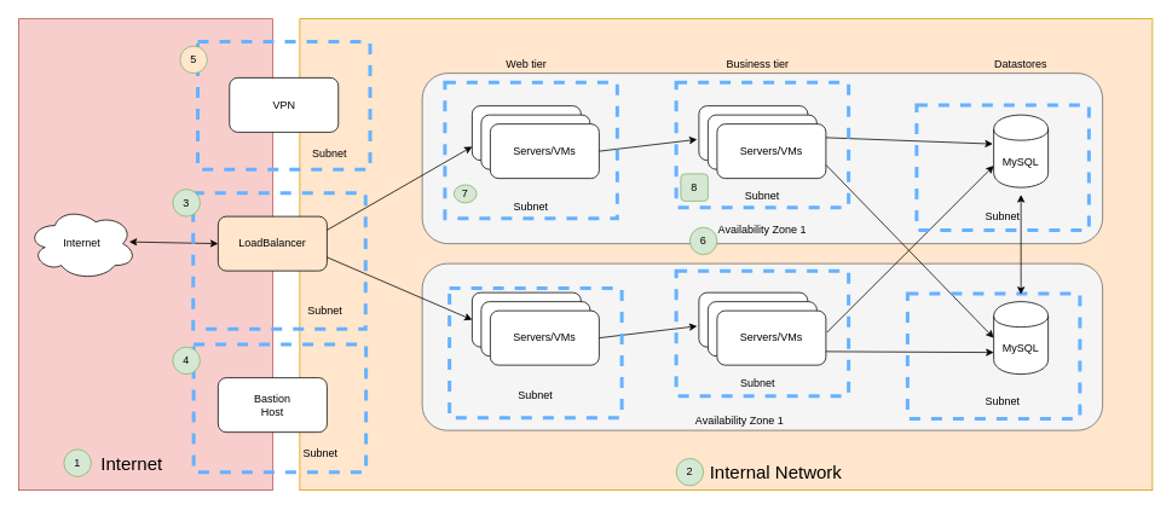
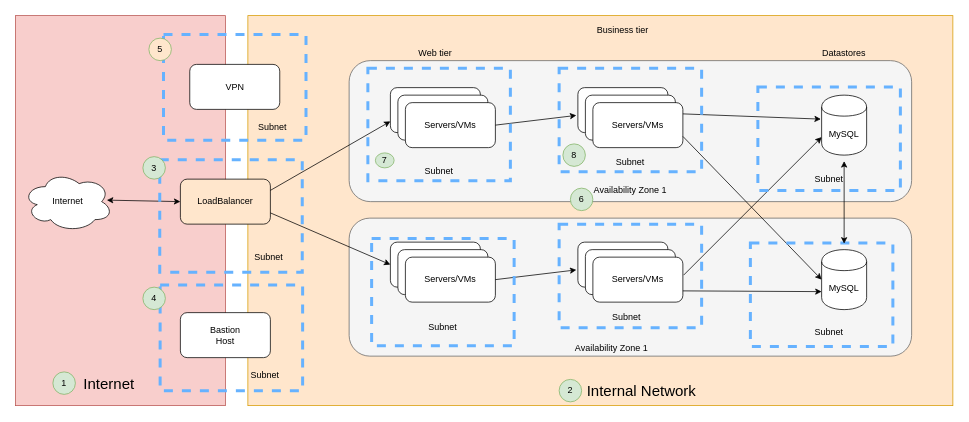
- <mxCell id="11" value="Business tier" style="text;html=1;strokeColor=none;fillColor=none;align=center;verticalAlign=middle;whiteSpace=wrap;rounded=0;" parent="1" vertex="1"><mxGeometry x="790" y="60" width="90" height="20" as="geometry" /></mxCell>
+ <mxCell id="11" value="Business tier" style="text;html=1;strokeColor=none;fillColor=none;align=center;verticalAlign=middle;whiteSpace=wrap;rounded=0;" parent="1" vertex="1"><mxGeometry x="785" y="30" width="90" height="20" as="geometry" /></mxCell>
- <mxCell id="64" value="8" style="whiteSpace=wrap;html=1;aspect=fixed;strokeColor=#82b366;strokeWidth=1;fillColor=#d5e8d4;rounded=1;" vertex="1" parent="1"><mxGeometry x="750" y="191" width="30" height="30" as="geometry" /></mxCell>
+ <mxCell id="64" value="8" style="ellipse;whiteSpace=wrap;html=1;aspect=fixed;strokeColor=#82b366;strokeWidth=1;fillColor=#d5e8d4;" vertex="1" parent="1"><mxGeometry x="750" y="191" width="30" height="30" as="geometry" /></mxCell>
